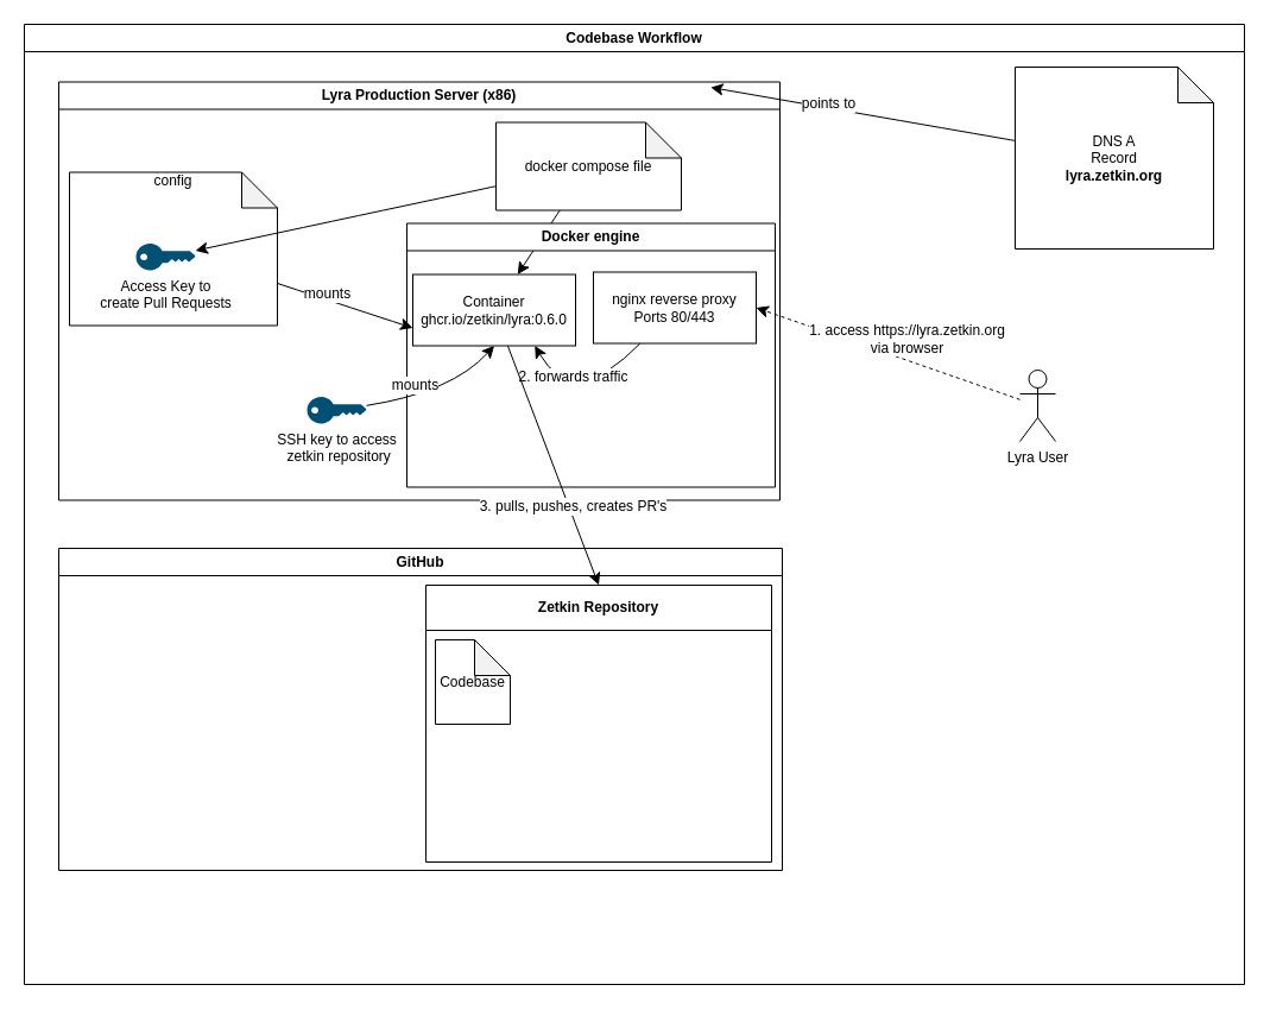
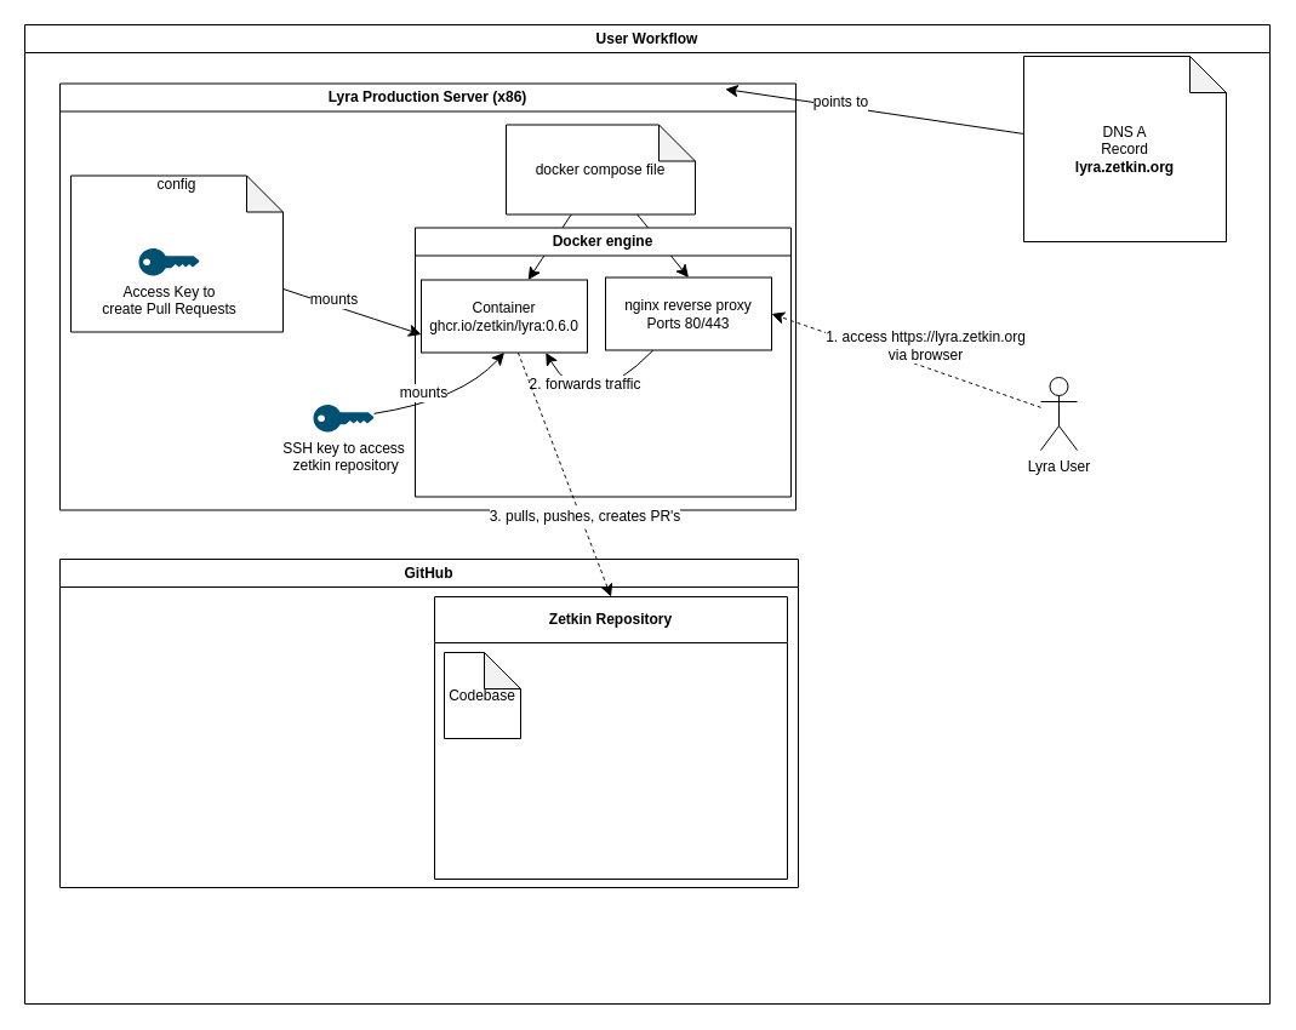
- <mxCell id="2" value="Codebase Workflow" style="swimlane;whiteSpace=wrap;html=1;" parent="1" vertex="1"><mxGeometry x="20" y="20" width="1027" height="808" as="geometry" /></mxCell>
+ <mxCell id="2" value="User Workflow" style="swimlane;whiteSpace=wrap;html=1;" parent="1" vertex="1"><mxGeometry x="20" y="20" width="1027" height="808" as="geometry" /></mxCell>
- <mxCell id="28" value="DNS A&lt;br&gt;Record&lt;br&gt;&lt;b&gt;lyra.zetkin.org&lt;/b&gt;" style="shape=note;whiteSpace=wrap;html=1;backgroundOutline=1;darkOpacity=0.05;" parent="2" vertex="1"><mxGeometry x="834" y="36" width="167" height="153" as="geometry" /></mxCell>
+ <mxCell id="28" value="DNS A&lt;br&gt;Record&lt;br&gt;&lt;b&gt;lyra.zetkin.org&lt;/b&gt;" style="shape=note;whiteSpace=wrap;html=1;backgroundOutline=1;darkOpacity=0.05;" parent="2" vertex="1"><mxGeometry x="824" y="26" width="167" height="153" as="geometry" /></mxCell>
- <mxCell id="9" style="edgeStyle=none;curved=1;rounded=0;orthogonalLoop=1;jettySize=auto;html=1;fontSize=12;startSize=8;endSize=8;" parent="3" source="10" target="7" edge="1"><mxGeometry relative="1" as="geometry" /></mxCell>
+ <mxCell id="9" style="edgeStyle=none;curved=1;rounded=0;orthogonalLoop=1;jettySize=auto;html=1;entryX=0.5;entryY=0;entryDx=0;entryDy=0;fontSize=12;startSize=8;endSize=8;" parent="3" source="10" target="15" edge="1"><mxGeometry relative="1" as="geometry" /></mxCell>
- <mxCell id="23" style="edgeStyle=none;curved=1;rounded=0;orthogonalLoop=1;jettySize=auto;html=1;entryX=0.5;entryY=0;entryDx=0;entryDy=0;fontSize=12;startSize=8;endSize=8;" parent="2" source="12" target="20" edge="1"><mxGeometry relative="1" as="geometry" /></mxCell>
+ <mxCell id="23" style="edgeStyle=none;curved=1;rounded=0;orthogonalLoop=1;jettySize=auto;html=1;entryX=0.5;entryY=0;entryDx=0;entryDy=0;fontSize=12;startSize=8;endSize=8;dashed=1;" parent="2" source="12" target="20" edge="1"><mxGeometry relative="1" as="geometry" /></mxCell>
